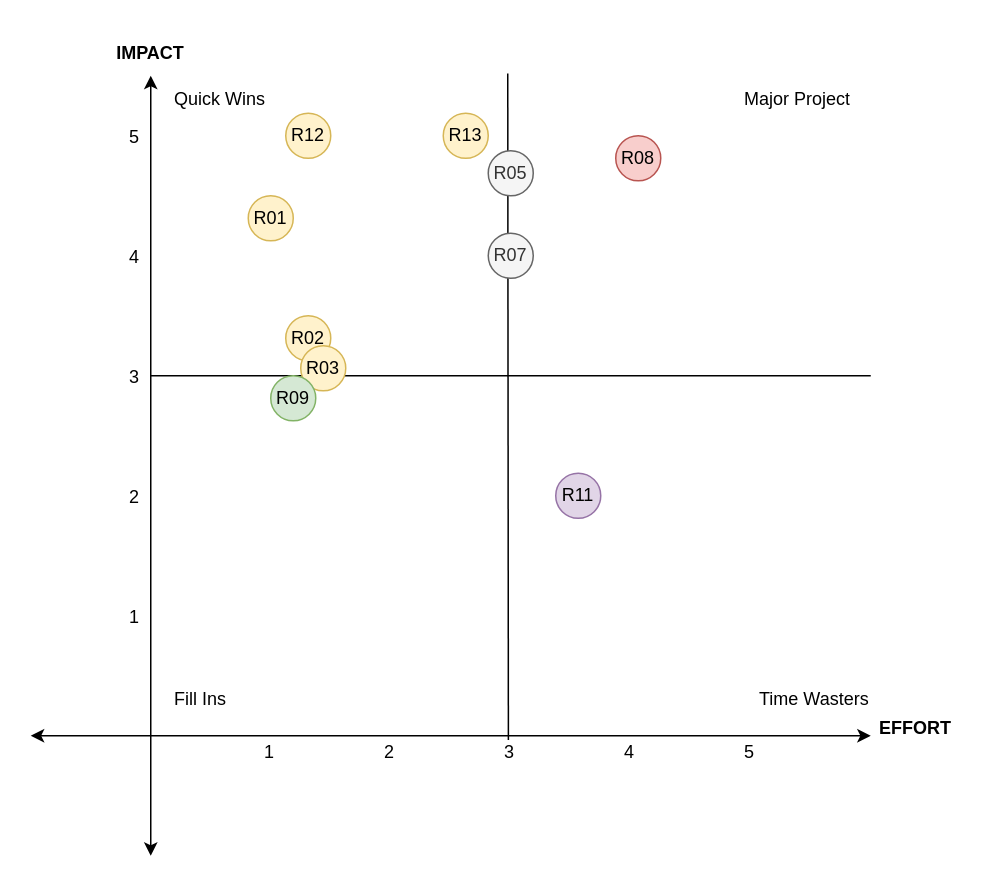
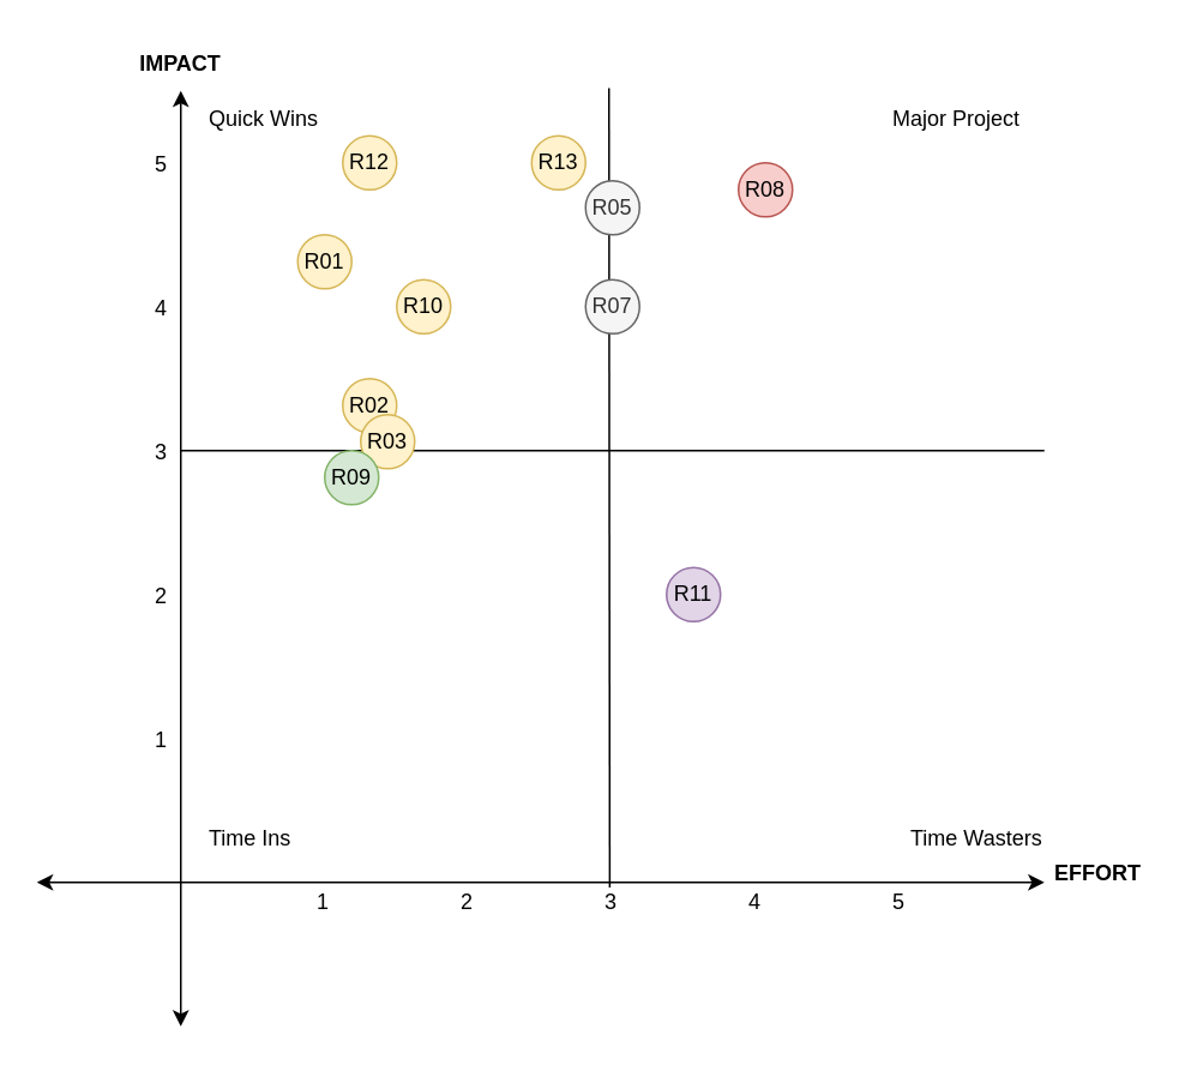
+ <mxCell id="25" value="R10" style="ellipse;whiteSpace=wrap;html=1;aspect=fixed;fillColor=#fff2cc;strokeColor=#d6b656;" parent="1" vertex="1"><mxGeometry x="220" y="155" width="30" height="30" as="geometry" /></mxCell>
- <mxCell id="18" value="Fill Ins" style="text;strokeColor=none;fillColor=none;align=left;verticalAlign=middle;spacingLeft=4;spacingRight=4;overflow=hidden;points=[[0,0.5],[1,0.5]];portConstraint=eastwest;rotatable=0;" parent="1" vertex="1"><mxGeometry x="110" y="450" width="80" height="30" as="geometry" /></mxCell>
+ <mxCell id="18" value="Time Ins" style="text;strokeColor=none;fillColor=none;align=left;verticalAlign=middle;spacingLeft=4;spacingRight=4;overflow=hidden;points=[[0,0.5],[1,0.5]];portConstraint=eastwest;rotatable=0;" parent="1" vertex="1"><mxGeometry x="110" y="450" width="80" height="30" as="geometry" /></mxCell>
